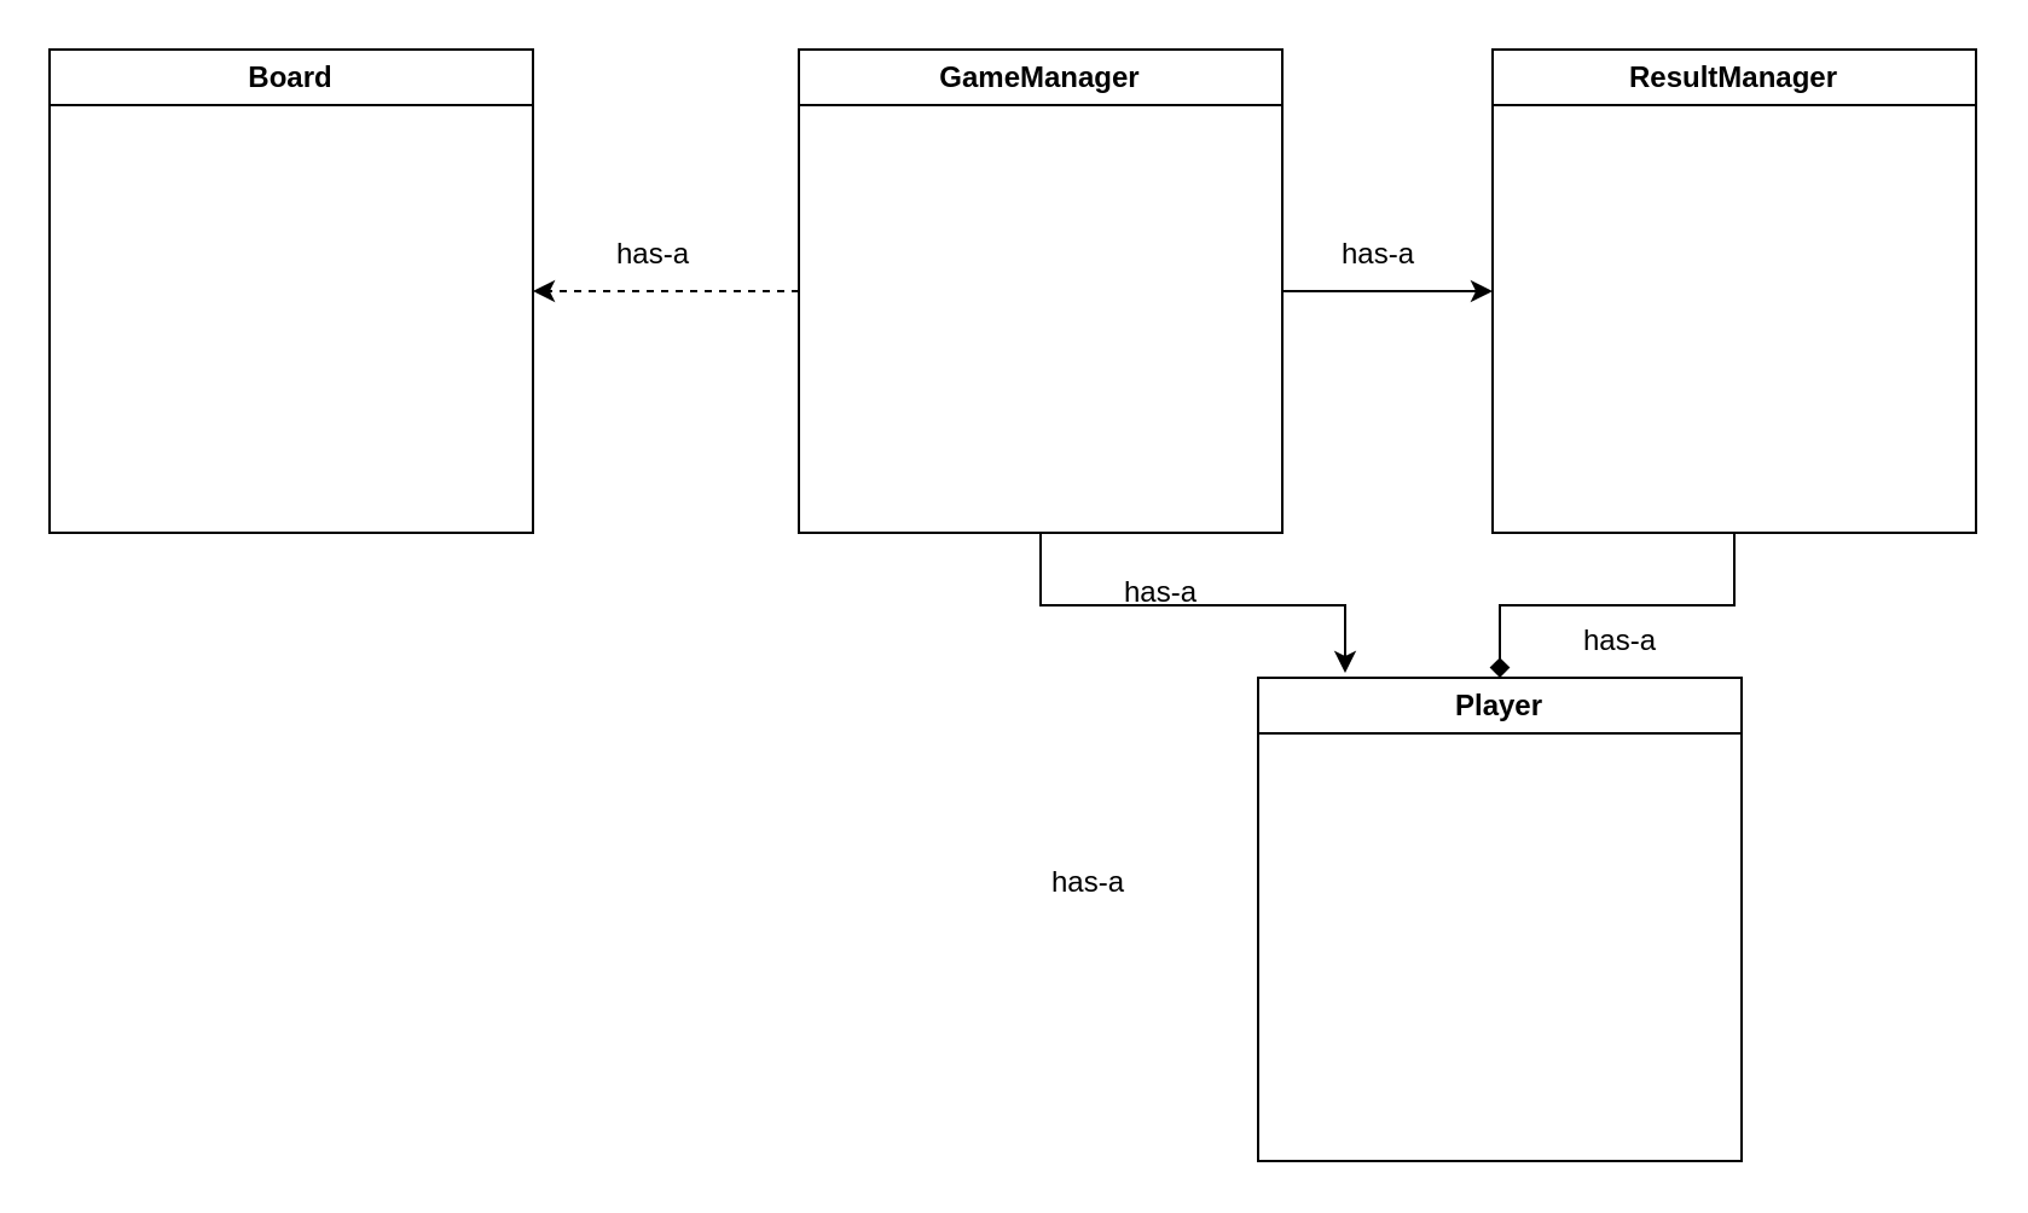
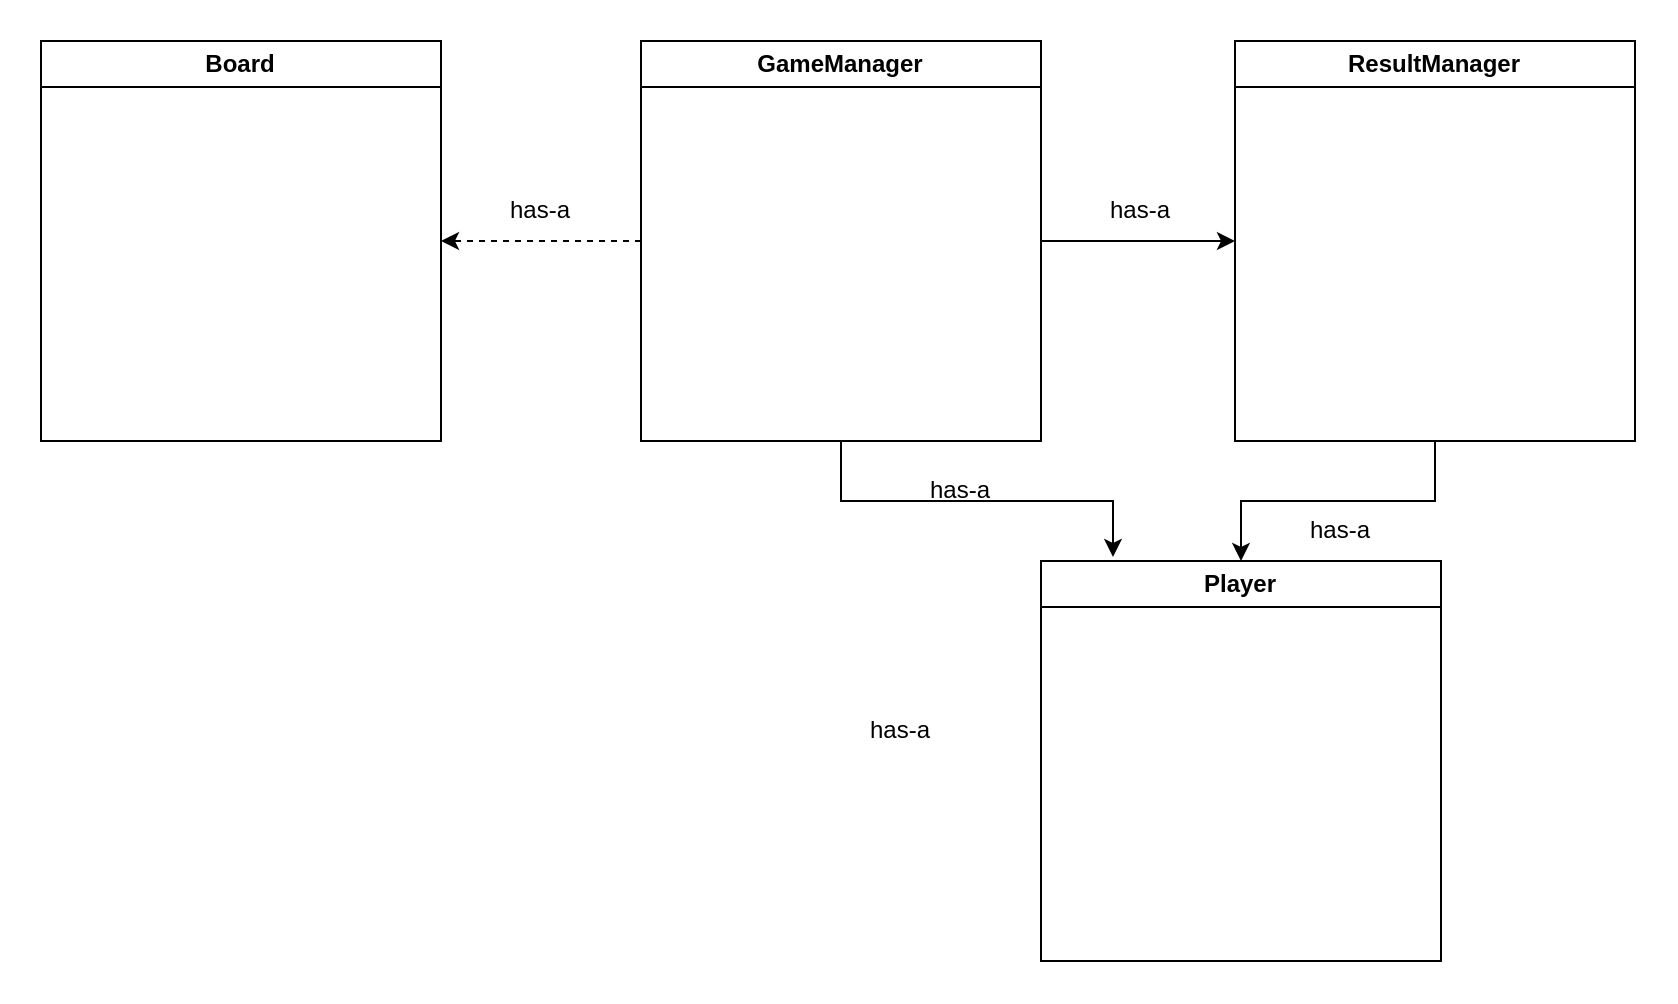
- <mxCell id="4" value="GameManager" style="swimlane;whiteSpace=wrap;html=1;" vertex="1" parent="1"><mxGeometry x="330" y="20" width="200" height="200" as="geometry" /></mxCell>
+ <mxCell id="4" value="GameManager" style="swimlane;whiteSpace=wrap;html=1;" vertex="1" parent="1"><mxGeometry x="320" y="20" width="200" height="200" as="geometry" /></mxCell>
- <mxCell id="6" style="edgeStyle=orthogonalEdgeStyle;rounded=0;orthogonalLoop=1;jettySize=auto;html=1;exitX=0.5;exitY=1;exitDx=0;exitDy=0;entryX=0.5;entryY=0;entryDx=0;entryDy=0;endArrow=diamond;" edge="1" parent="1" source="7" target="8"><mxGeometry relative="1" as="geometry" /></mxCell>
+ <mxCell id="6" style="edgeStyle=orthogonalEdgeStyle;rounded=0;orthogonalLoop=1;jettySize=auto;html=1;exitX=0.5;exitY=1;exitDx=0;exitDy=0;entryX=0.5;entryY=0;entryDx=0;entryDy=0;" edge="1" parent="1" source="7" target="8"><mxGeometry relative="1" as="geometry" /></mxCell>
